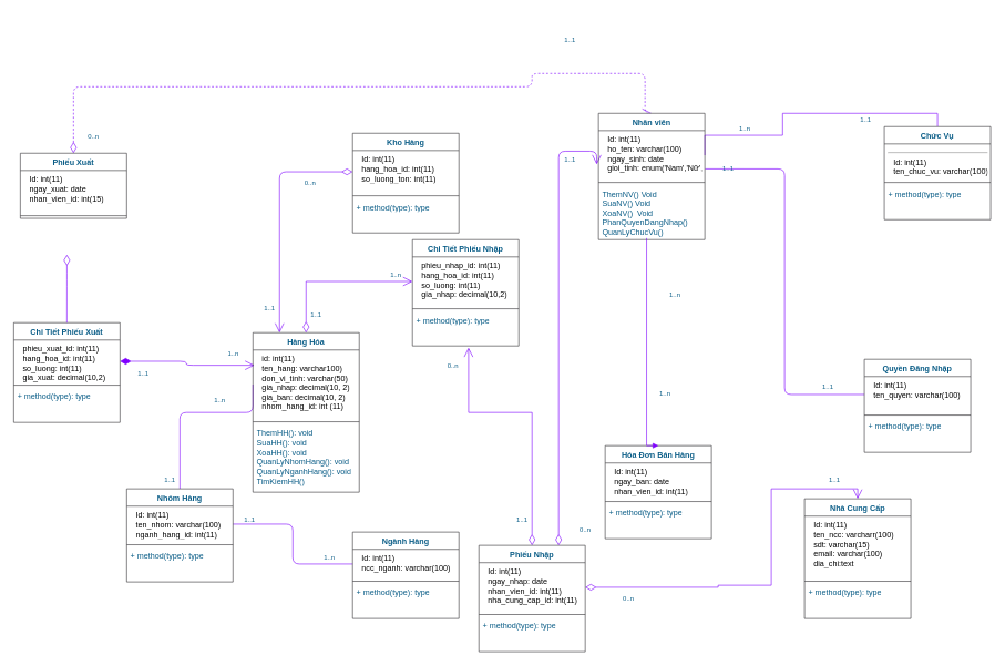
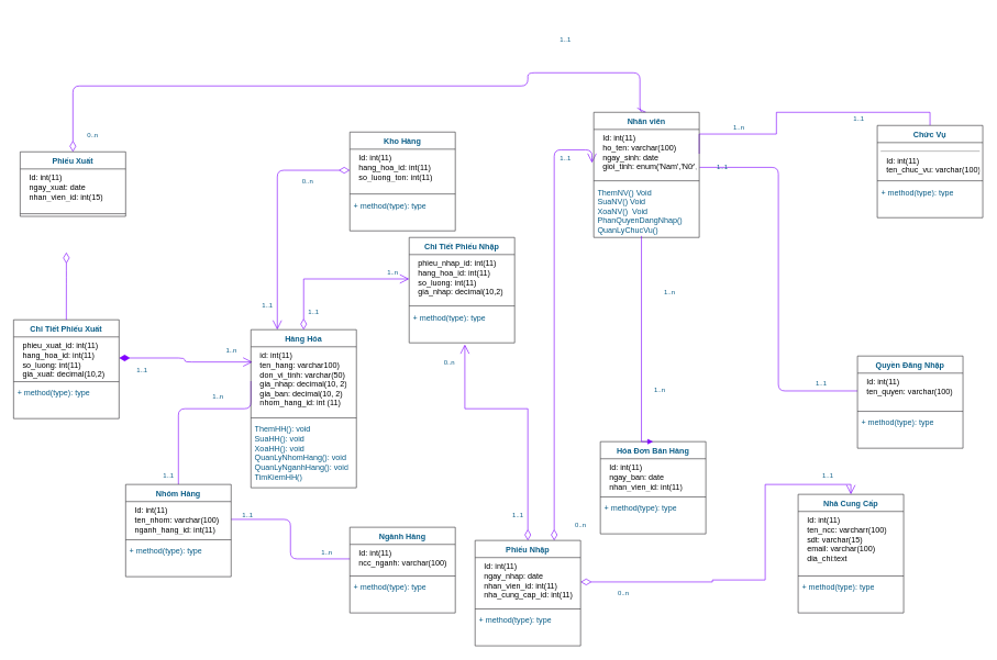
- <mxCell id="14" value="" style="endArrow=open;endSize=12;startArrow=diamondThin;startSize=14;startFill=0;edgeStyle=orthogonalEdgeStyle;labelBackgroundColor=none;strokeColor=#7F00FF;fontColor=default;entryX=0.5;entryY=0;entryDx=0;entryDy=0;fillColor=#b1ddf0;exitX=0.5;exitY=0;exitDx=0;exitDy=0;dashed=1;" edge="1" parent="1" source="42" target="81"><mxGeometry x="469.36" y="526.16" as="geometry"><mxPoint x="130" y="190" as="sourcePoint" /><mxPoint x="927.5" y="270" as="targetPoint" /><Array as="points"><mxPoint x="110" y="130" /><mxPoint x="800" y="130" /><mxPoint x="800" y="110" /><mxPoint x="970" y="110" /></Array></mxGeometry></mxCell>
+ <mxCell id="14" value="" style="endArrow=open;endSize=12;startArrow=diamondThin;startSize=14;startFill=0;edgeStyle=orthogonalEdgeStyle;labelBackgroundColor=none;strokeColor=#7F00FF;fontColor=default;entryX=0.5;entryY=0;entryDx=0;entryDy=0;fillColor=#b1ddf0;exitX=0.5;exitY=0;exitDx=0;exitDy=0;" edge="1" parent="1" source="42" target="81"><mxGeometry x="469.36" y="526.16" as="geometry"><mxPoint x="130" y="190" as="sourcePoint" /><mxPoint x="927.5" y="270" as="targetPoint" /><Array as="points"><mxPoint x="110" y="130" /><mxPoint x="800" y="130" /><mxPoint x="800" y="110" /><mxPoint x="970" y="110" /></Array></mxGeometry></mxCell>
